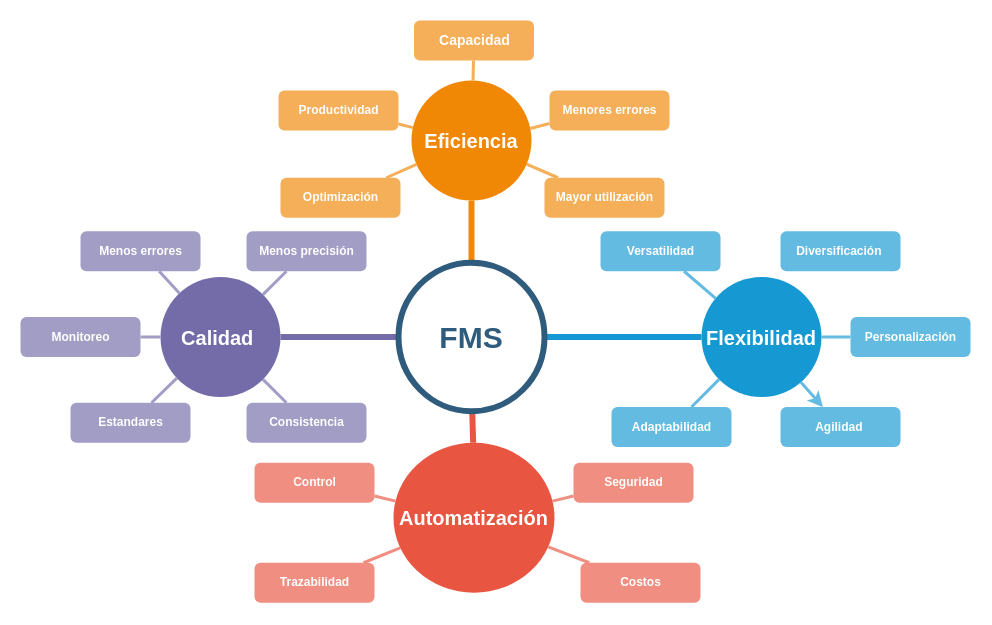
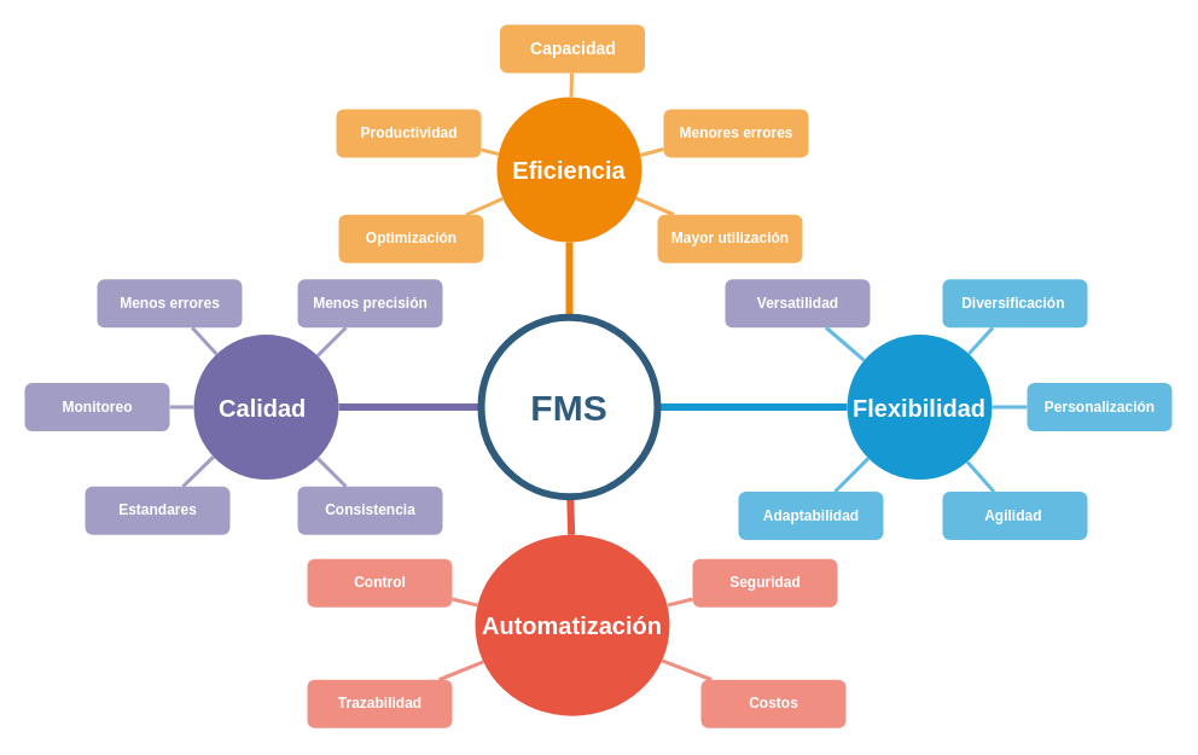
- <mxCell id="20" value="&lt;b&gt;Versatilidad&lt;/b&gt;" style="rounded=1;fillColor=#64BBE2;strokeColor=none;strokeWidth=3;shadow=0;html=1;fontColor=#FFFFFF;" parent="1" vertex="1"><mxGeometry x="600" y="230.75" width="120" height="40" as="geometry" /></mxCell>
+ <mxCell id="20" value="&lt;b&gt;Versatilidad&lt;/b&gt;" style="rounded=1;fillColor=#a29dc5;strokeColor=none;strokeWidth=3;shadow=0;html=1;fontColor=#FFFFFF;" parent="1" vertex="1"><mxGeometry x="600" y="230.75" width="120" height="40" as="geometry" /></mxCell>
+ <mxCell id="27" value="" style="edgeStyle=none;endArrow=none;strokeWidth=3;strokeColor=#64BBE2;html=1;" parent="1" source="3" target="22" edge="1"><mxGeometry x="-1209" y="-303.5" width="100" height="100" as="geometry"><mxPoint x="-1259" y="-233.5" as="sourcePoint" /><mxPoint x="-1159" y="-333.5" as="targetPoint" /></mxGeometry></mxCell>
- <mxCell id="28" value="" style="edgeStyle=none;endArrow=classic;strokeWidth=3;strokeColor=#64BBE2;html=1;" parent="1" source="3" target="23" edge="1"><mxGeometry x="-1209" y="-303.5" width="100" height="100" as="geometry"><mxPoint x="-1259" y="-233.5" as="sourcePoint" /><mxPoint x="-1159" y="-333.5" as="targetPoint" /></mxGeometry></mxCell>
+ <mxCell id="28" value="" style="edgeStyle=none;endArrow=none;strokeWidth=3;strokeColor=#64BBE2;html=1;" parent="1" source="3" target="23" edge="1"><mxGeometry x="-1209" y="-303.5" width="100" height="100" as="geometry"><mxPoint x="-1259" y="-233.5" as="sourcePoint" /><mxPoint x="-1159" y="-333.5" as="targetPoint" /></mxGeometry></mxCell>
